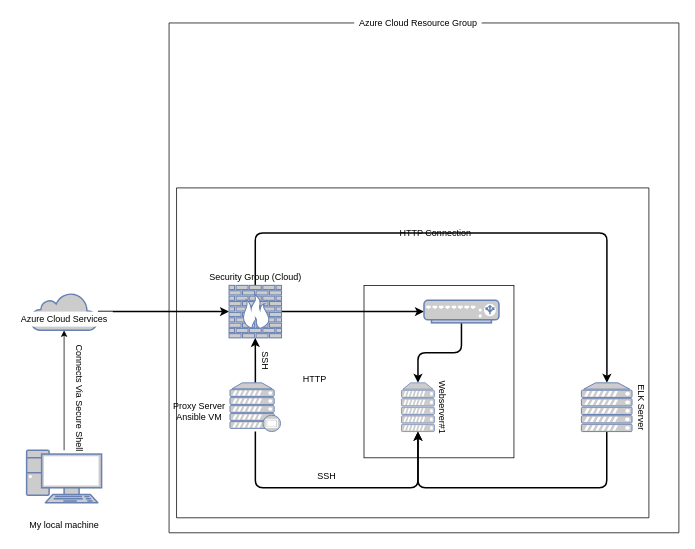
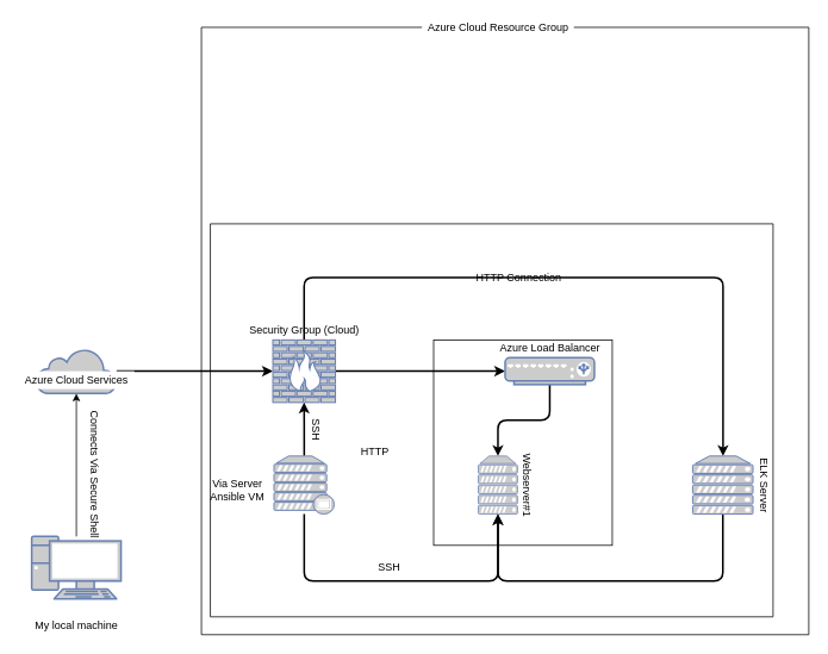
+ <mxCell id="30" value="Azure Load Balancer" style="text;html=1;resizable=0;autosize=1;align=center;verticalAlign=middle;points=[];fillColor=none;strokeColor=none;rounded=0;" vertex="1" parent="1"><mxGeometry x="550" y="380" width="130" height="20" as="geometry" /></mxCell>
- <mxCell id="19" value="Proxy Server&lt;br&gt;Ansible VM" style="text;html=1;resizable=0;autosize=1;align=center;verticalAlign=middle;points=[];fillColor=none;strokeColor=none;rounded=0;" vertex="1" parent="1"><mxGeometry x="225" y="532.5" width="80" height="30" as="geometry" /></mxCell>
+ <mxCell id="19" value="Via Server&lt;br&gt;Ansible VM" style="text;html=1;resizable=0;autosize=1;align=center;verticalAlign=middle;points=[];fillColor=none;strokeColor=none;rounded=0;" vertex="1" parent="1"><mxGeometry x="225" y="532.5" width="80" height="30" as="geometry" /></mxCell>
